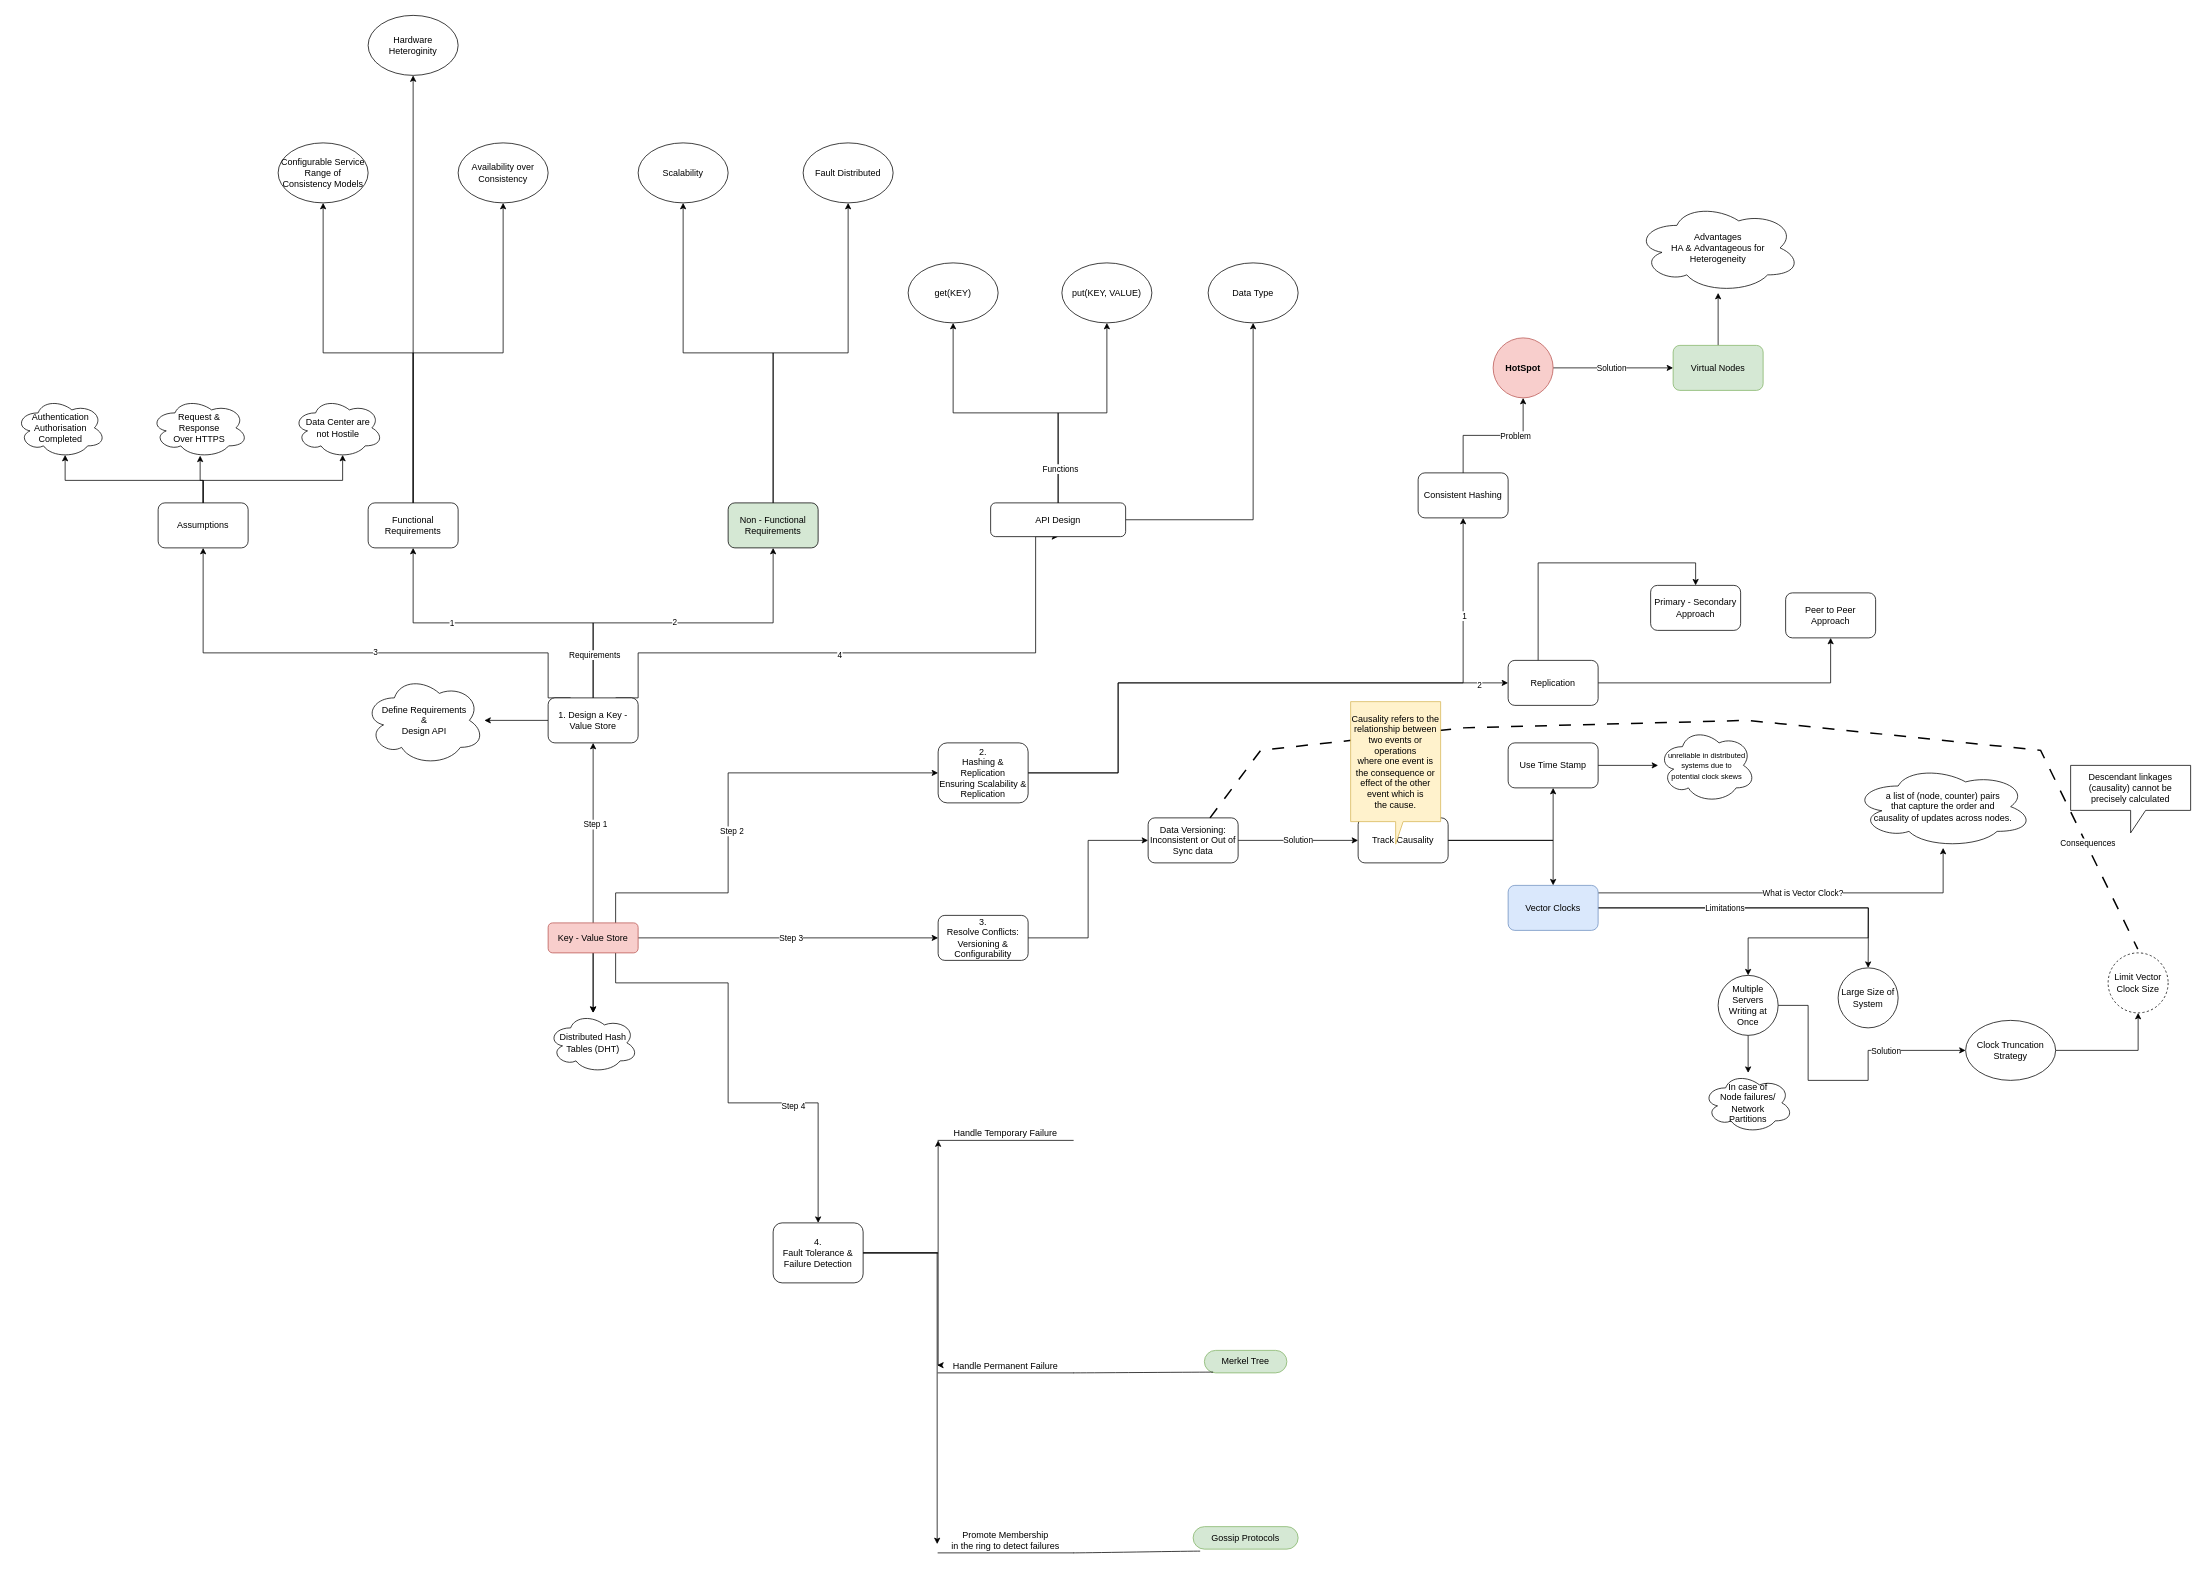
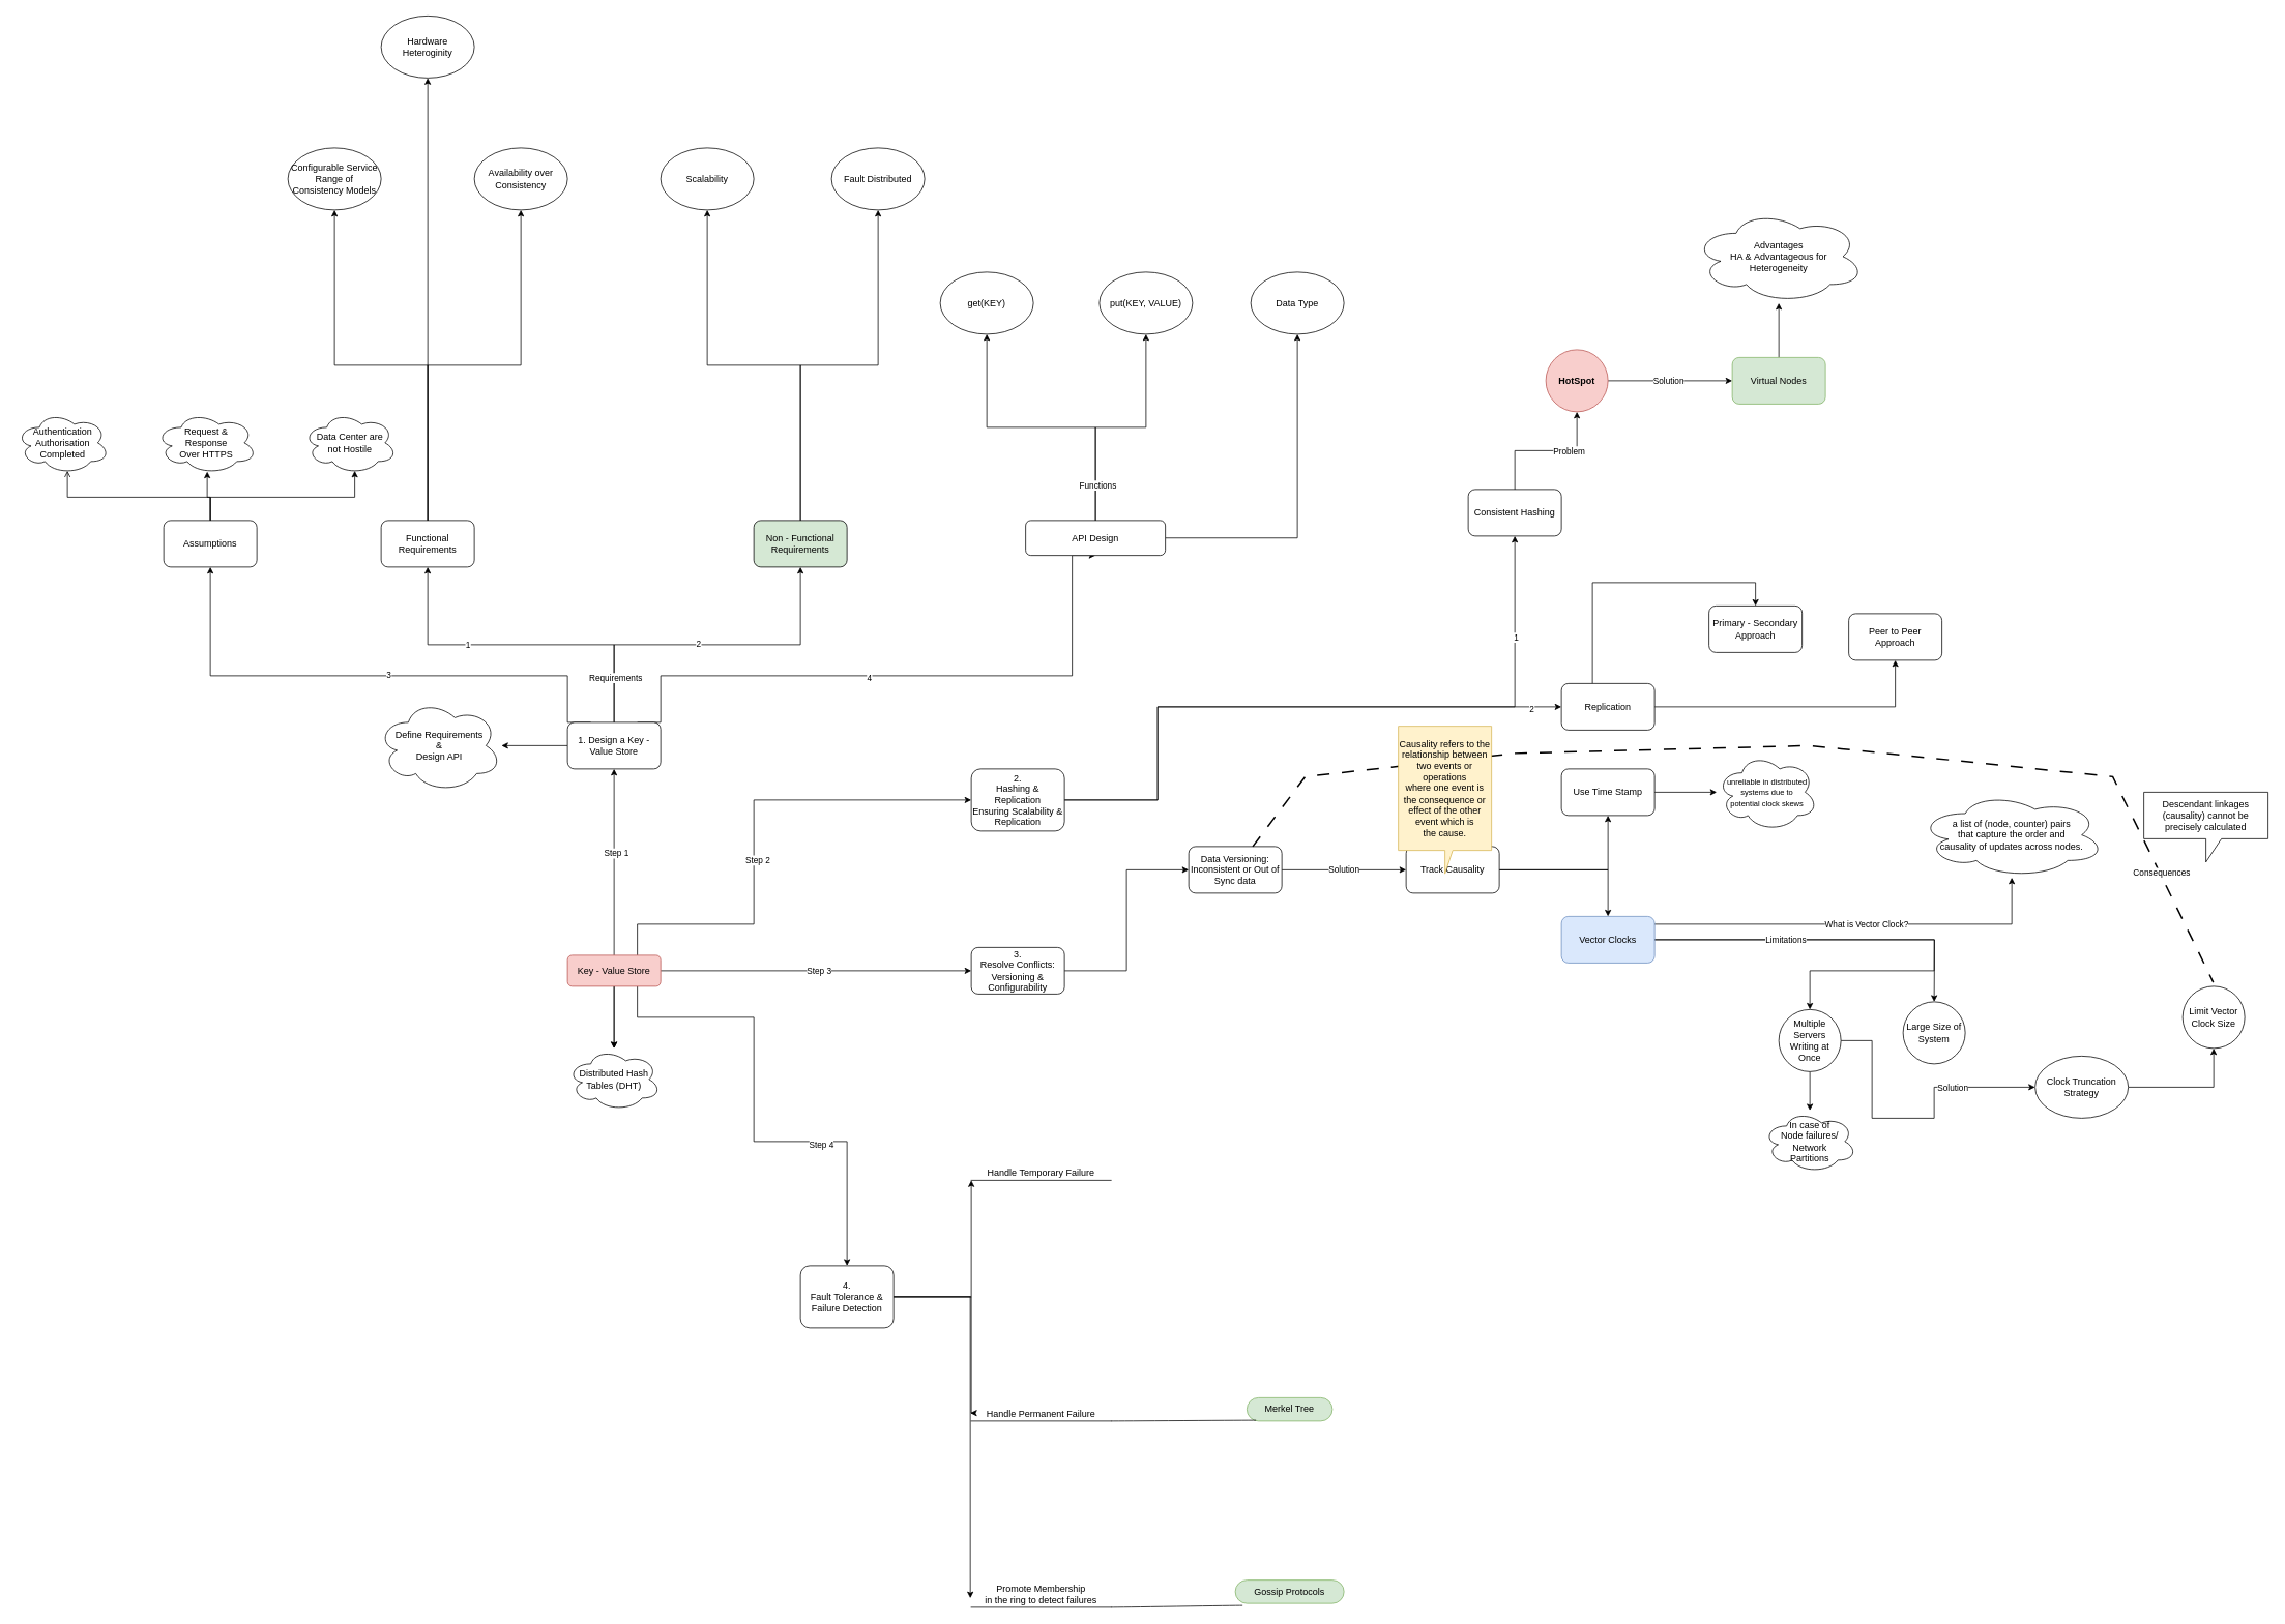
- <mxCell id="44" style="edgeStyle=orthogonalEdgeStyle;rounded=0;orthogonalLoop=1;jettySize=auto;html=1;entryX=0.55;entryY=0.95;entryDx=0;entryDy=0;entryPerimeter=0;" parent="1" source="45" target="57" edge="1"><mxGeometry relative="1" as="geometry"><Array as="points"><mxPoint x="270" y="640" /><mxPoint x="86" y="640" /></Array></mxGeometry></mxCell>
+ <mxCell id="44" style="edgeStyle=orthogonalEdgeStyle;rounded=0;orthogonalLoop=1;jettySize=auto;html=1;entryX=0.55;entryY=0.95;entryDx=0;entryDy=0;entryPerimeter=0;endArrow=open;" parent="1" source="45" target="57" edge="1"><mxGeometry relative="1" as="geometry"><Array as="points"><mxPoint x="270" y="640" /><mxPoint x="86" y="640" /></Array></mxGeometry></mxCell>
- <mxCell id="99" value="Limit Vector&lt;br&gt;Clock Size" style="ellipse;whiteSpace=wrap;html=1;dashed=1;" parent="1" vertex="1"><mxGeometry x="2810" y="1270" width="80" height="80" as="geometry" /></mxCell>
+ <mxCell id="99" value="Limit Vector&lt;br&gt;Clock Size" style="ellipse;whiteSpace=wrap;html=1;" parent="1" vertex="1"><mxGeometry x="2810" y="1270" width="80" height="80" as="geometry" /></mxCell>
